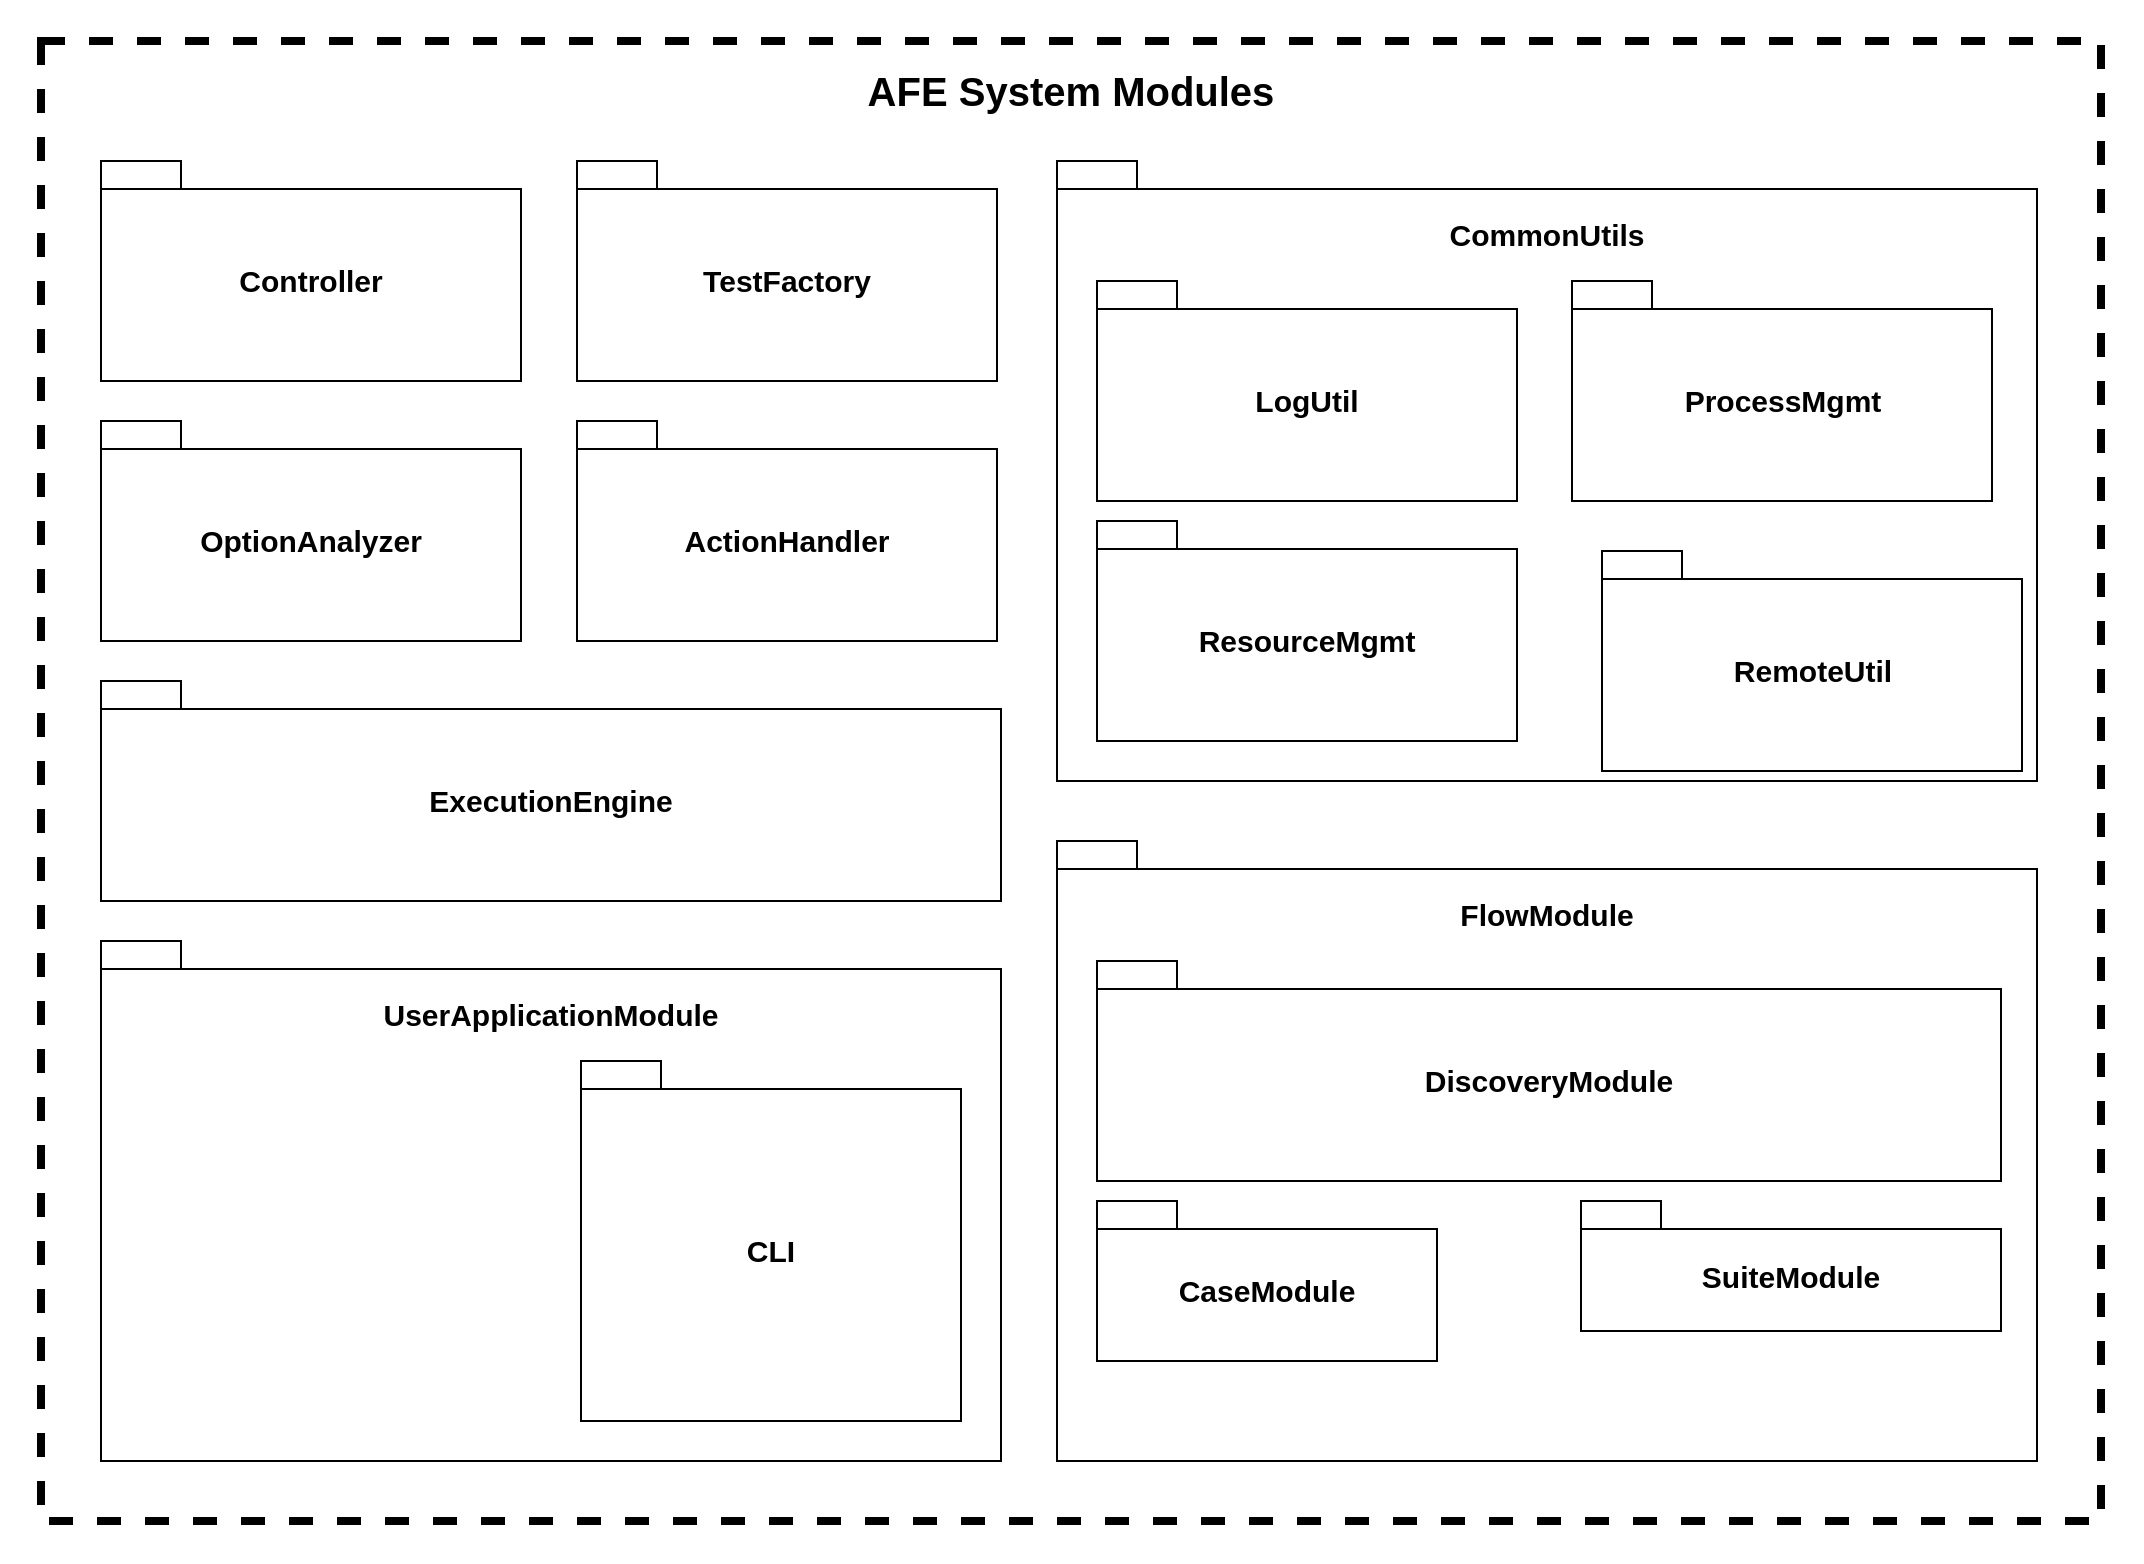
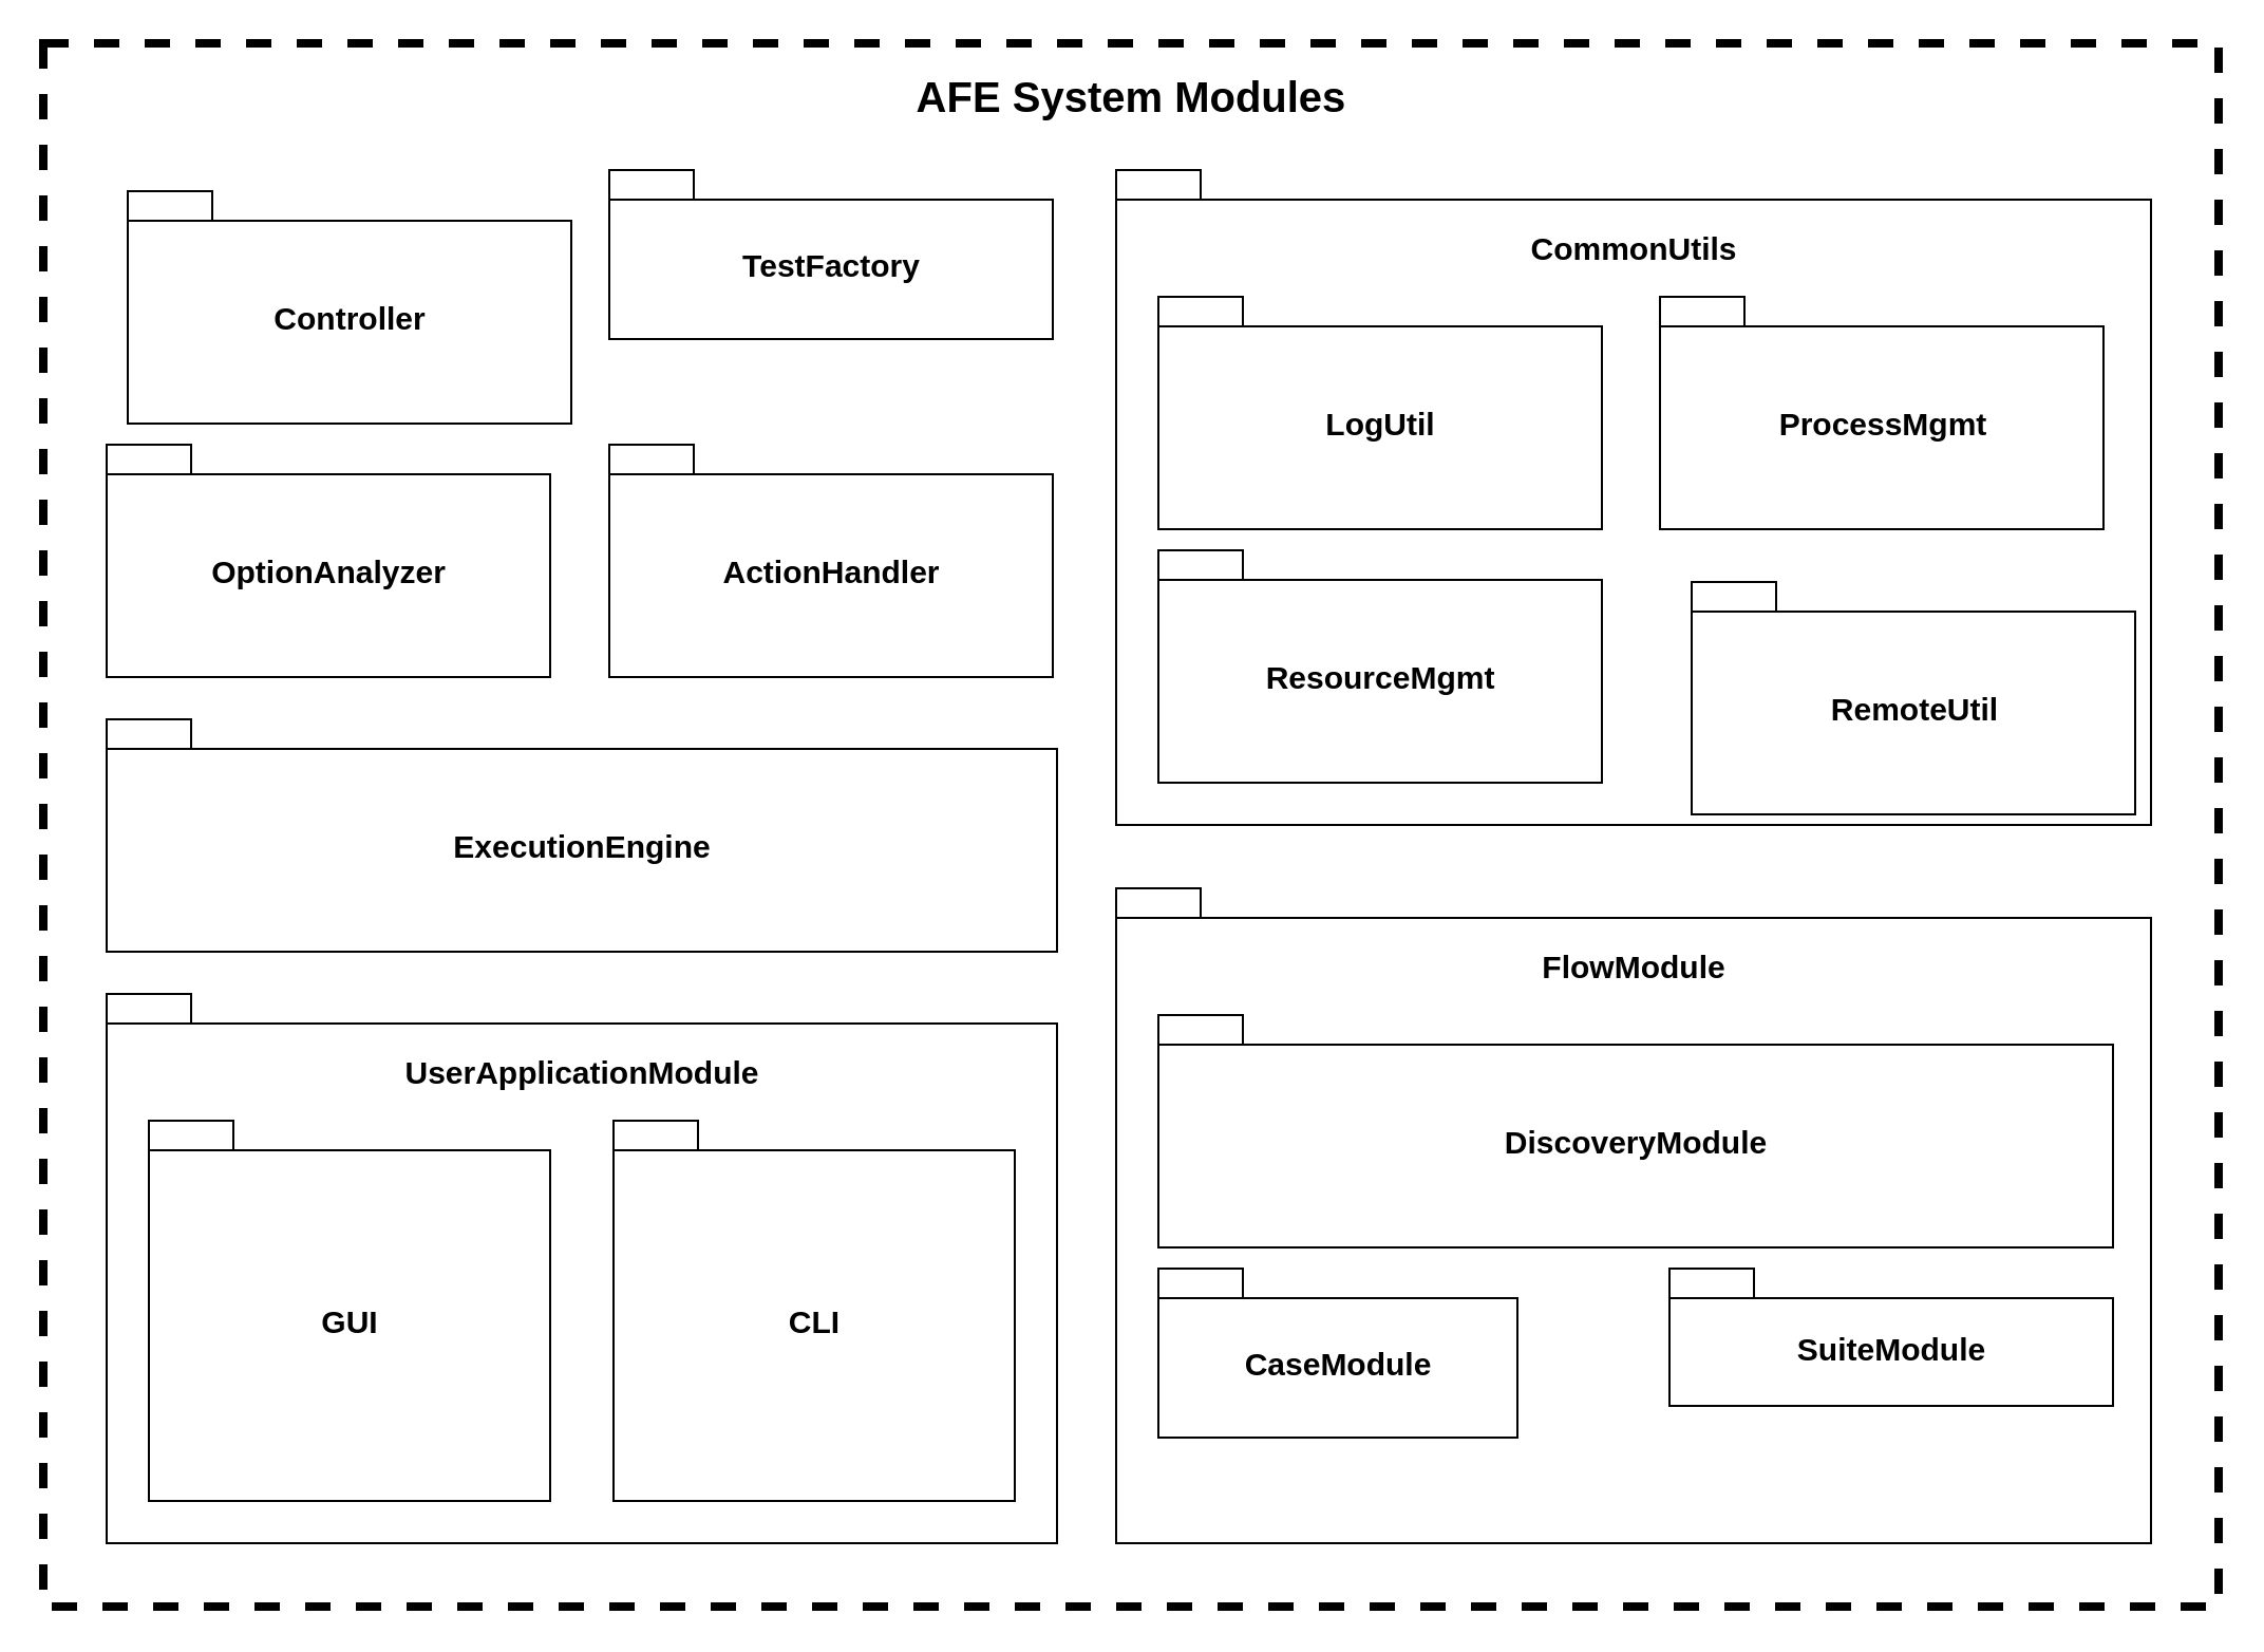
- <mxCell id="3" value="&lt;font style=&quot;font-size: 15px&quot;&gt;Controller&lt;/font&gt;" style="shape=folder;fontStyle=1;spacingTop=10;tabWidth=40;tabHeight=14;tabPosition=left;html=1;" parent="1" vertex="1"><mxGeometry x="50" y="80" width="210" height="110" as="geometry" /></mxCell>
+ <mxCell id="3" value="&lt;font style=&quot;font-size: 15px&quot;&gt;Controller&lt;/font&gt;" style="shape=folder;fontStyle=1;spacingTop=10;tabWidth=40;tabHeight=14;tabPosition=left;html=1;" parent="1" vertex="1"><mxGeometry x="60" y="90" width="210" height="110" as="geometry" /></mxCell>
- <mxCell id="9" value="&lt;font style=&quot;font-size: 15px&quot;&gt;TestFactory&lt;/font&gt;" style="shape=folder;fontStyle=1;spacingTop=10;tabWidth=40;tabHeight=14;tabPosition=left;html=1;" parent="1" vertex="1"><mxGeometry x="288" y="80" width="210" height="110" as="geometry" /></mxCell>
+ <mxCell id="9" value="&lt;font style=&quot;font-size: 15px&quot;&gt;TestFactory&lt;/font&gt;" style="shape=folder;fontStyle=1;spacingTop=10;tabWidth=40;tabHeight=14;tabPosition=left;html=1;" parent="1" vertex="1"><mxGeometry x="288" y="80" width="210" height="80" as="geometry" /></mxCell>
+ <mxCell id="23" value="&lt;span style=&quot;font-size: 15px&quot;&gt;GUI&lt;/span&gt;" style="shape=folder;fontStyle=1;spacingTop=10;tabWidth=40;tabHeight=14;tabPosition=left;html=1;" parent="1" vertex="1"><mxGeometry x="70" y="530" width="190" height="180" as="geometry" /></mxCell>
